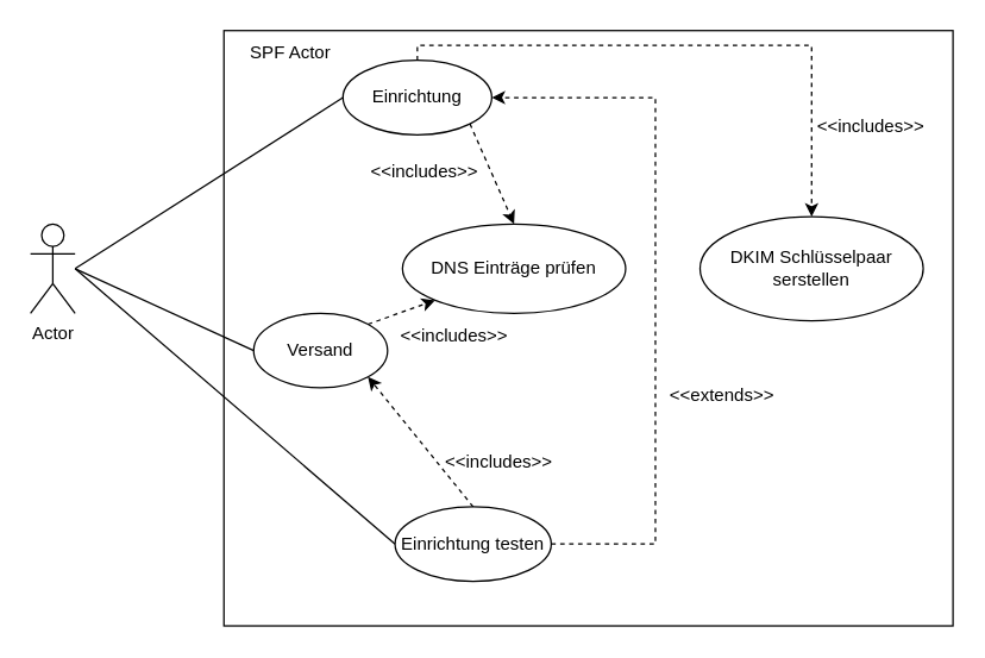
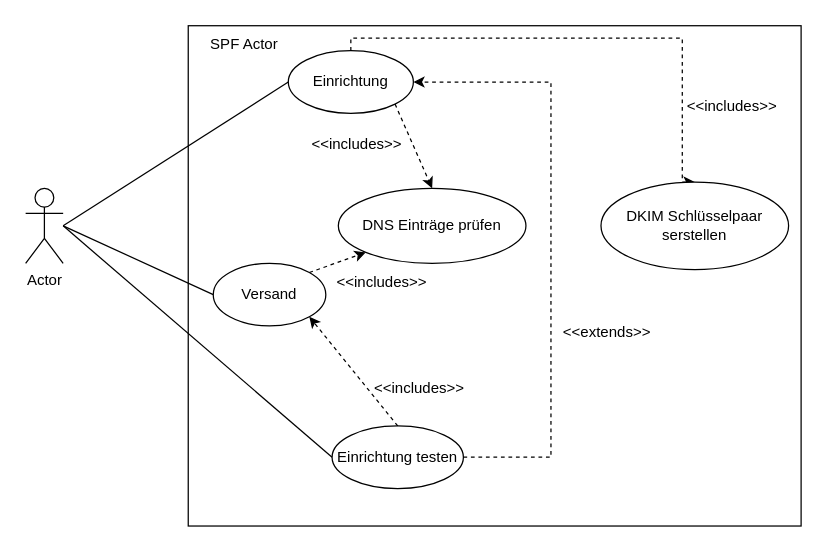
- <mxCell id="21" value="DKIM Schlüsselpaar serstellen" style="ellipse;whiteSpace=wrap;html=1;" vertex="1" parent="1"><mxGeometry x="470" y="145" width="150" height="70" as="geometry" /></mxCell>
+ <mxCell id="21" value="DKIM Schlüsselpaar serstellen" style="ellipse;whiteSpace=wrap;html=1;" vertex="1" parent="1"><mxGeometry x="480" y="145" width="150" height="70" as="geometry" /></mxCell>
